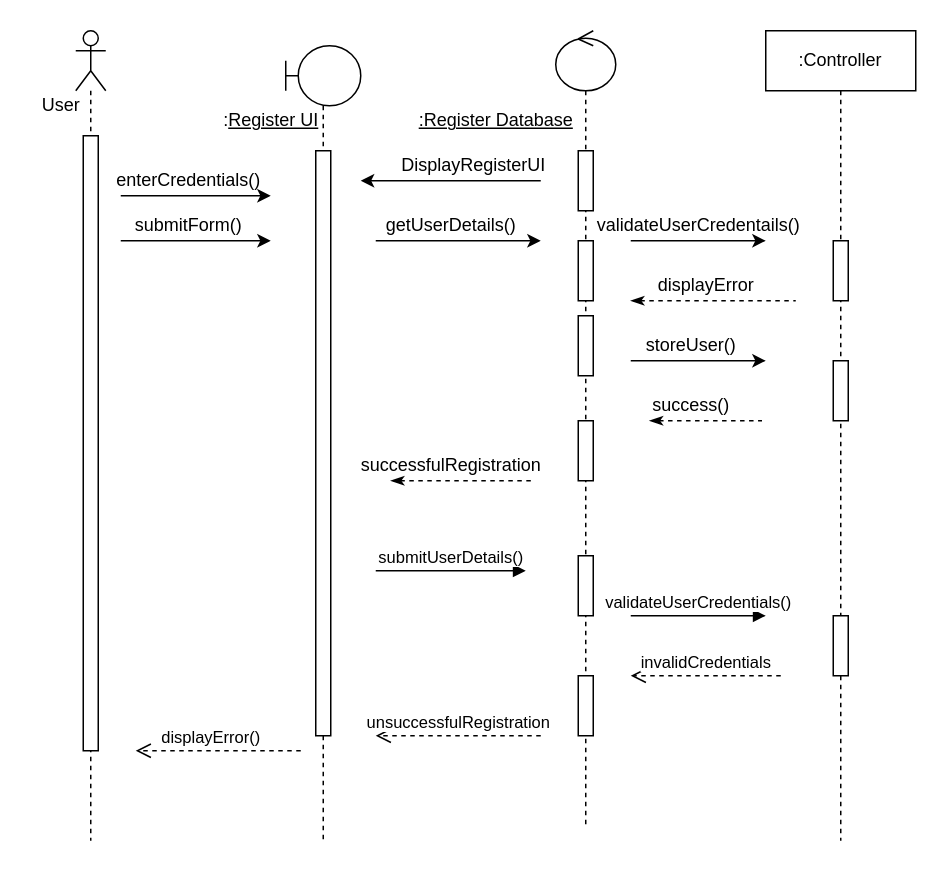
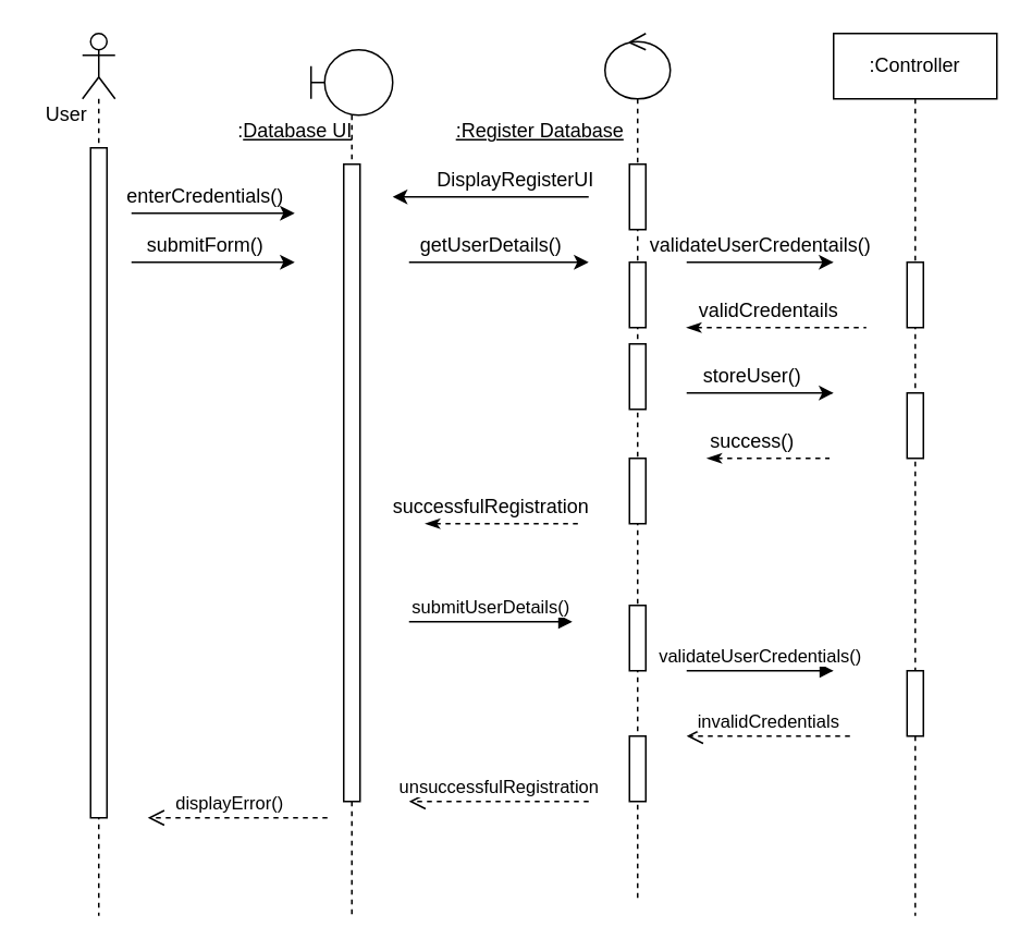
- <mxCell id="7" value=":&lt;u&gt;Register UI&lt;/u&gt;" style="text;html=1;align=center;verticalAlign=middle;resizable=0;points=[];autosize=1;strokeColor=none;fillColor=none;" vertex="1" parent="1"><mxGeometry x="140" y="70" width="80" height="20" as="geometry" /></mxCell>
+ <mxCell id="7" value=":&lt;u&gt;Database UI&lt;/u&gt;" style="text;html=1;align=center;verticalAlign=middle;resizable=0;points=[];autosize=1;strokeColor=none;fillColor=none;" vertex="1" parent="1"><mxGeometry x="140" y="70" width="80" height="20" as="geometry" /></mxCell>
- <mxCell id="31" value="displayError" style="text;html=1;align=center;verticalAlign=middle;resizable=0;points=[];autosize=1;strokeColor=none;fillColor=none;" vertex="1" parent="1"><mxGeometry x="420" y="180" width="100" height="20" as="geometry" /></mxCell>
+ <mxCell id="31" value="validCredentails" style="text;html=1;align=center;verticalAlign=middle;resizable=0;points=[];autosize=1;strokeColor=none;fillColor=none;" vertex="1" parent="1"><mxGeometry x="420" y="180" width="100" height="20" as="geometry" /></mxCell>
